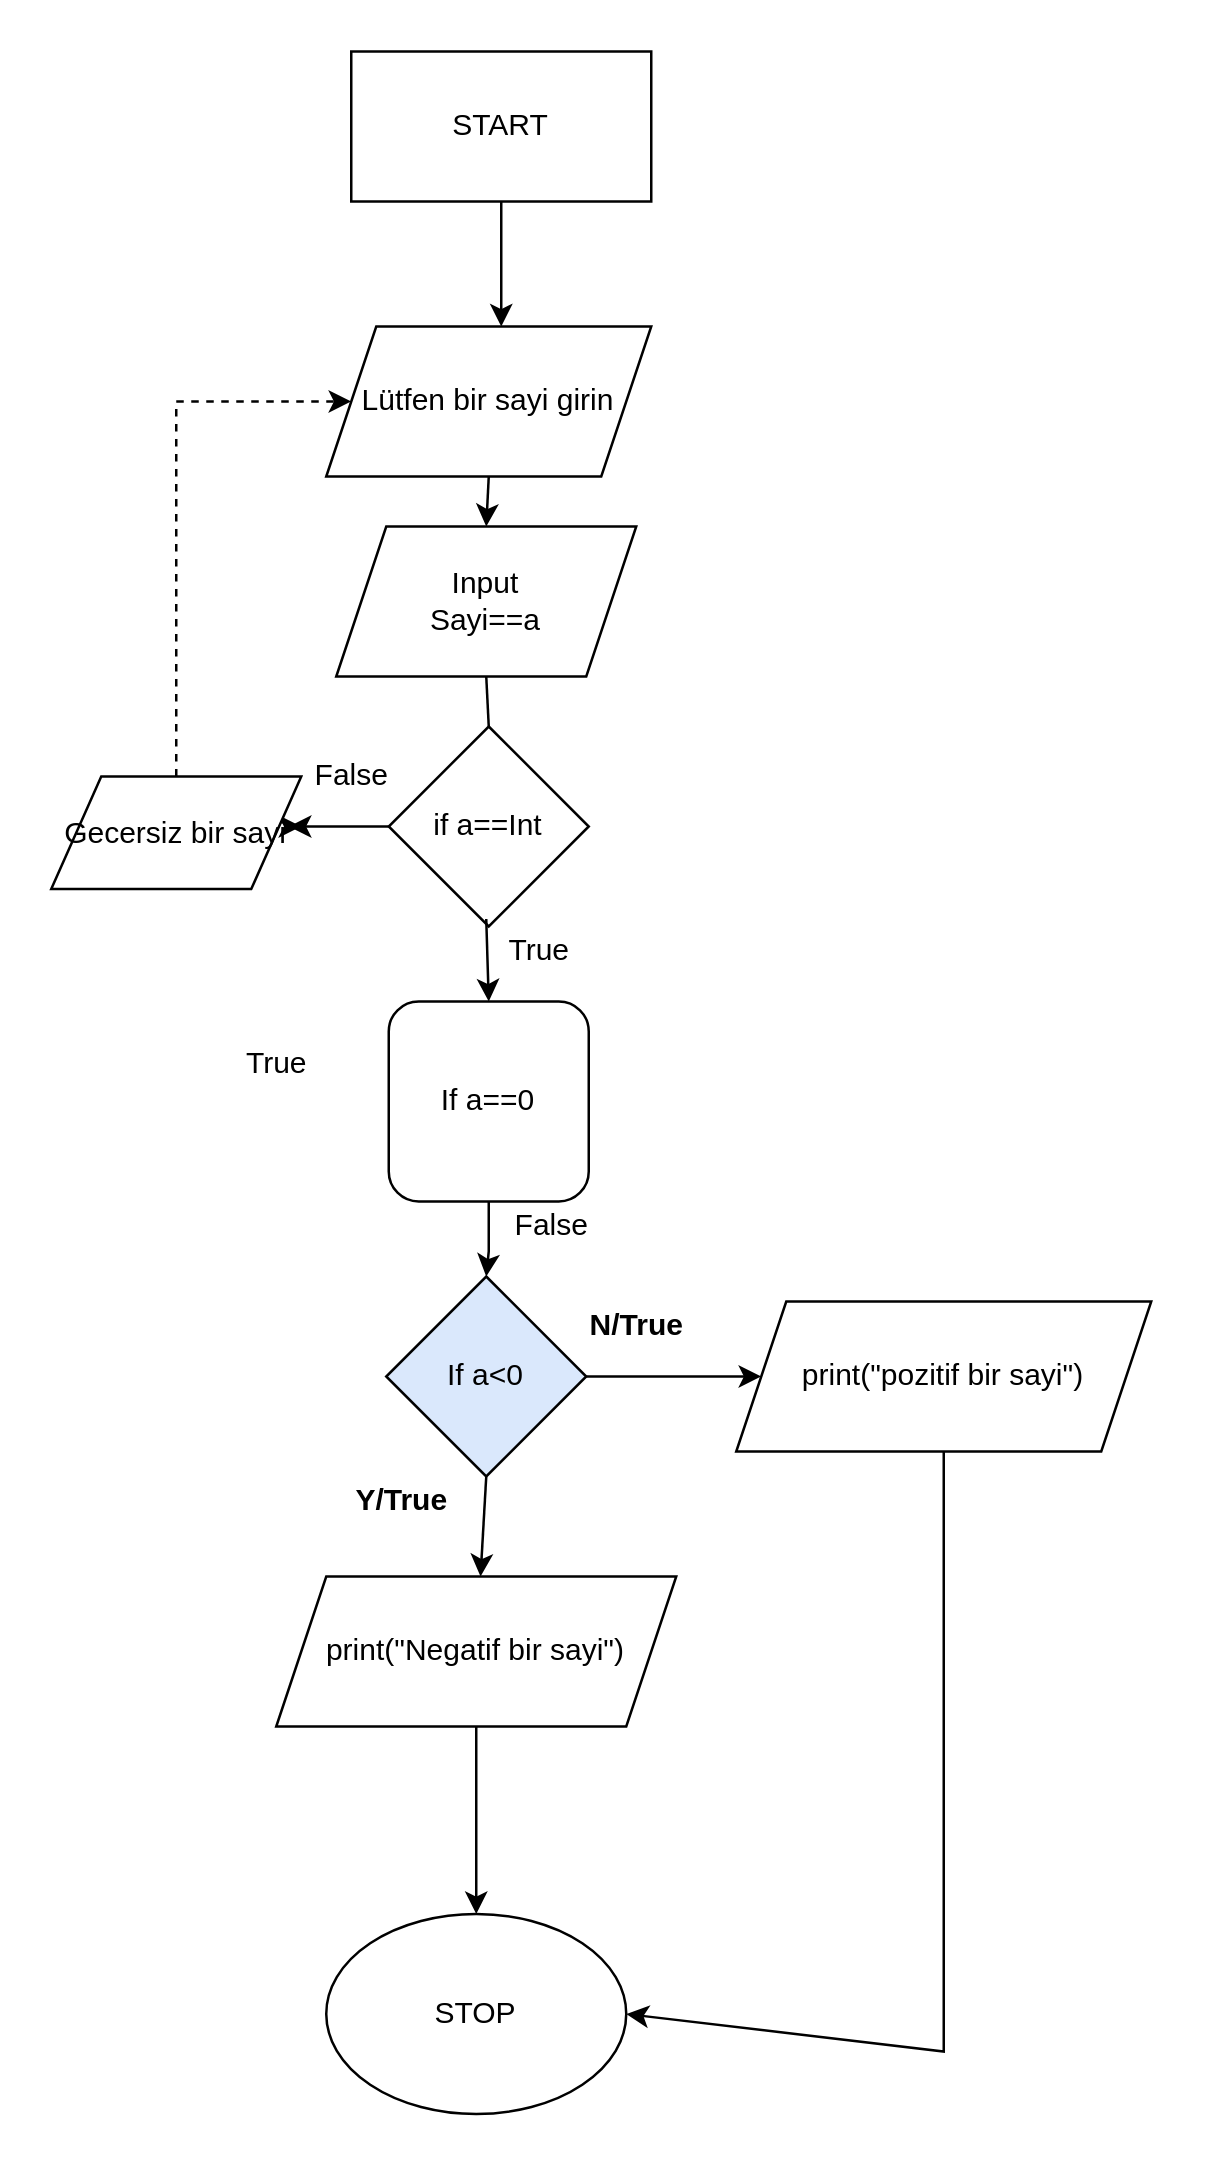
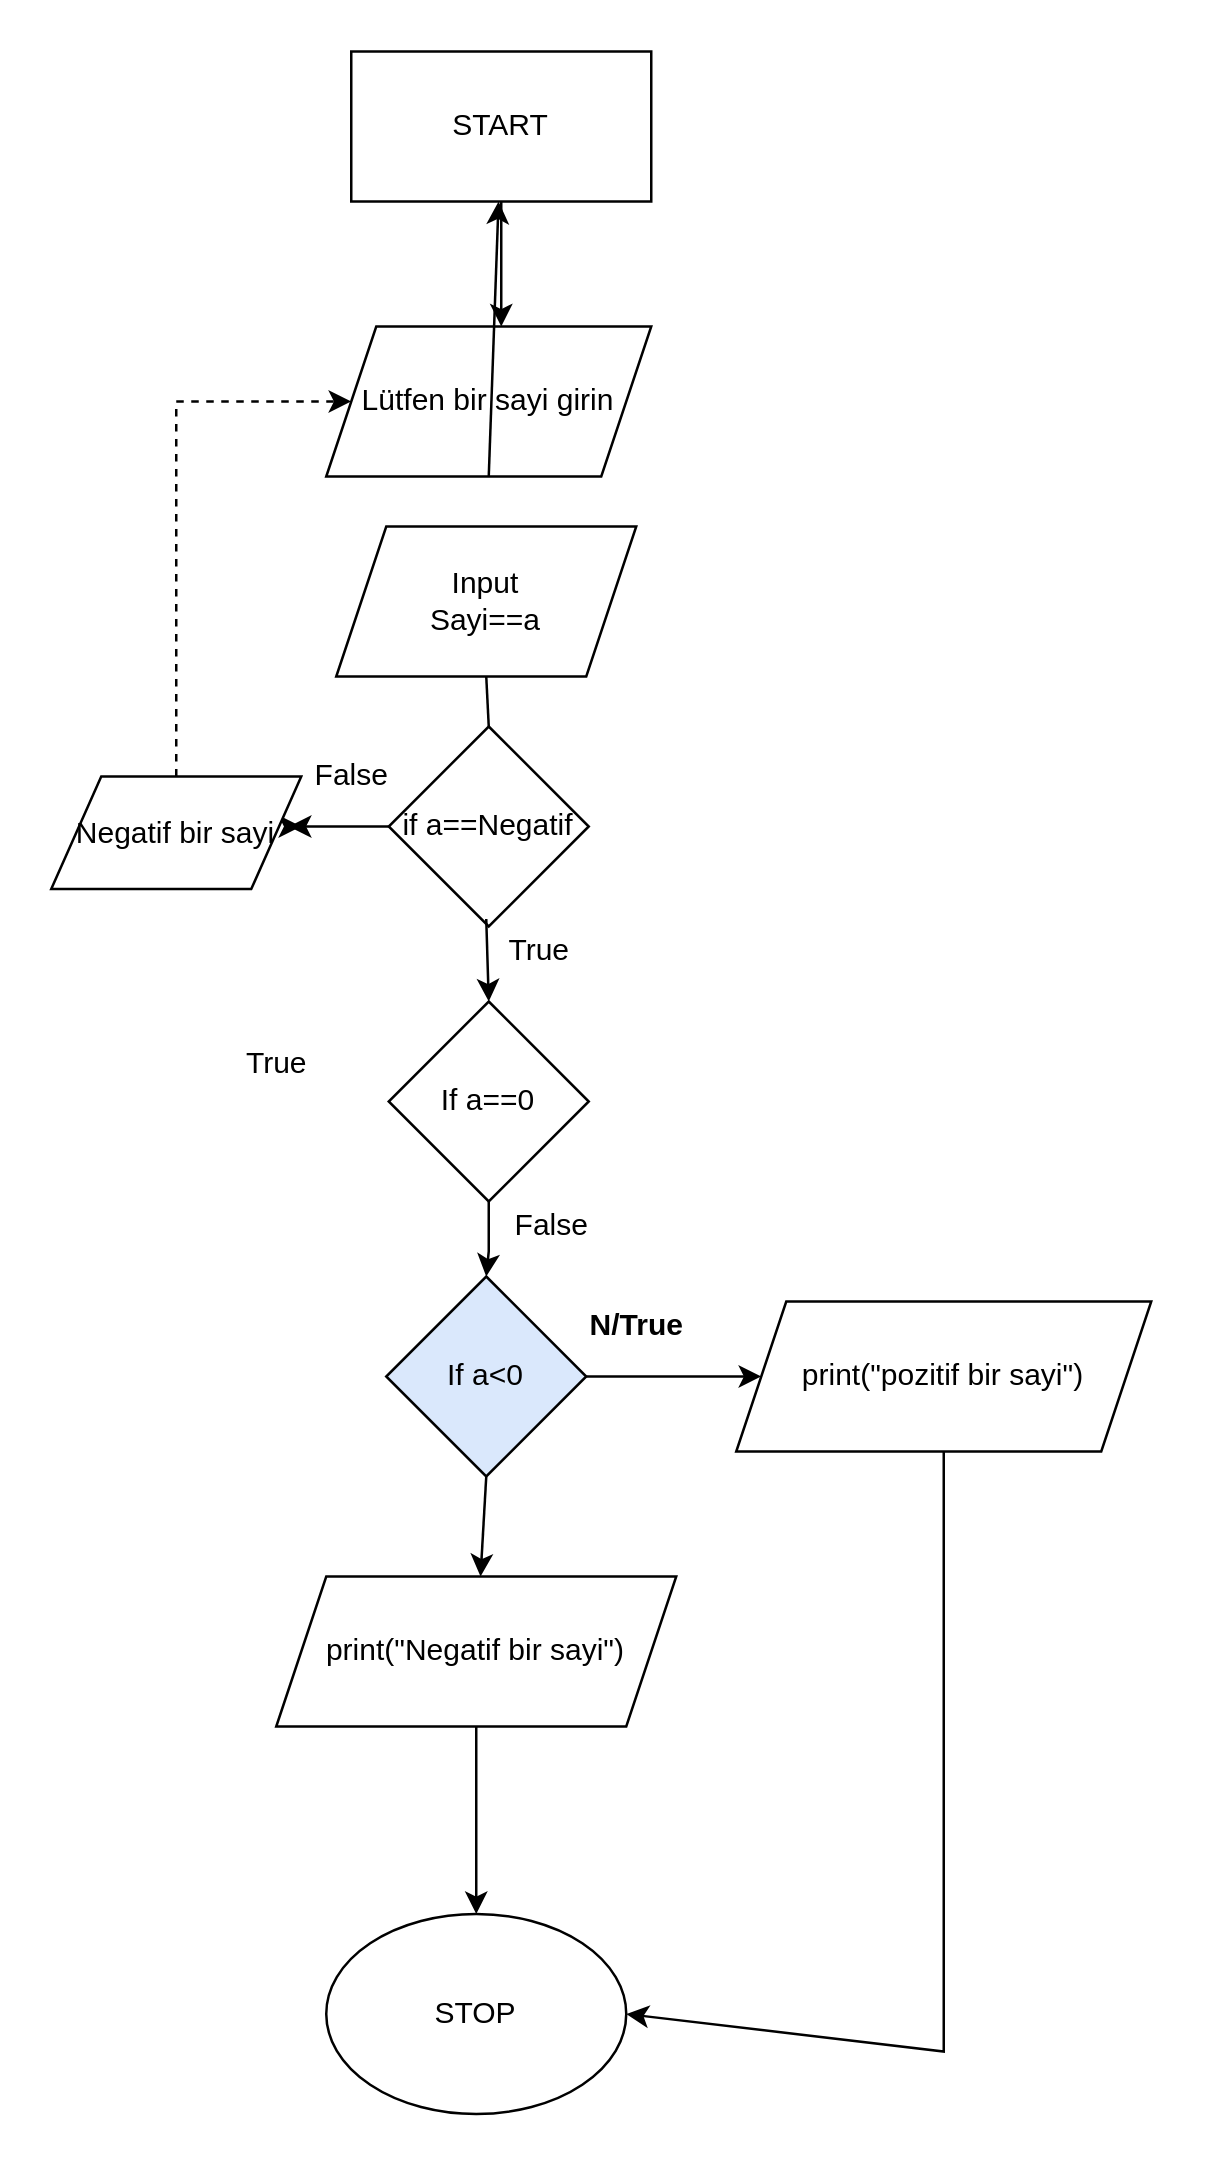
- <mxCell id="18" value="" style="endArrow=classic;html=1;rounded=0;exitX=0.5;exitY=1;exitDx=0;exitDy=0;entryX=0.5;entryY=0;entryDx=0;entryDy=0;" parent="1" source="4" target="5" edge="1"><mxGeometry width="50" height="50" relative="1" as="geometry"><mxPoint x="230" y="370" as="sourcePoint" /><mxPoint x="280" y="320" as="targetPoint" /></mxGeometry></mxCell>
+ <mxCell id="18" value="" style="endArrow=classic;html=1;rounded=0;exitX=0.5;exitY=1;exitDx=0;exitDy=0;" parent="1" source="4" target="2" edge="1"><mxGeometry width="50" height="50" relative="1" as="geometry"><mxPoint x="230" y="370" as="sourcePoint" /><mxPoint x="280" y="320" as="targetPoint" /></mxGeometry></mxCell>
- <mxCell id="12" value="if a==Int" style="rhombus;whiteSpace=wrap;html=1;" parent="1" vertex="1"><mxGeometry x="155" y="290" width="80" height="80" as="geometry" /></mxCell>
+ <mxCell id="12" value="if a==Negatif" style="rhombus;whiteSpace=wrap;html=1;" parent="1" vertex="1"><mxGeometry x="155" y="290" width="80" height="80" as="geometry" /></mxCell>
- <mxCell id="15" value="Gecersiz bir sayi" style="shape=parallelogram;perimeter=parallelogramPerimeter;whiteSpace=wrap;html=1;fixedSize=1;" parent="1" vertex="1"><mxGeometry x="20" y="310" width="100" height="45" as="geometry" /></mxCell>
+ <mxCell id="15" value="Negatif bir sayi" style="shape=parallelogram;perimeter=parallelogramPerimeter;whiteSpace=wrap;html=1;fixedSize=1;" parent="1" vertex="1"><mxGeometry x="20" y="310" width="100" height="45" as="geometry" /></mxCell>
- <mxCell id="6" value="If a==0" style="whiteSpace=wrap;html=1;rounded=1;" parent="1" vertex="1"><mxGeometry x="155" y="400" width="80" height="80" as="geometry" /></mxCell>
+ <mxCell id="6" value="If a==0" style="rhombus;whiteSpace=wrap;html=1;" parent="1" vertex="1"><mxGeometry x="155" y="400" width="80" height="80" as="geometry" /></mxCell>
- <mxCell id="28" value="Y/True" style="text;html=1;align=center;verticalAlign=middle;resizable=0;points=[];autosize=1;strokeColor=none;fillColor=none;fontStyle=1" vertex="1" parent="1"><mxGeometry x="135" y="590" width="50" height="20" as="geometry" /></mxCell>
